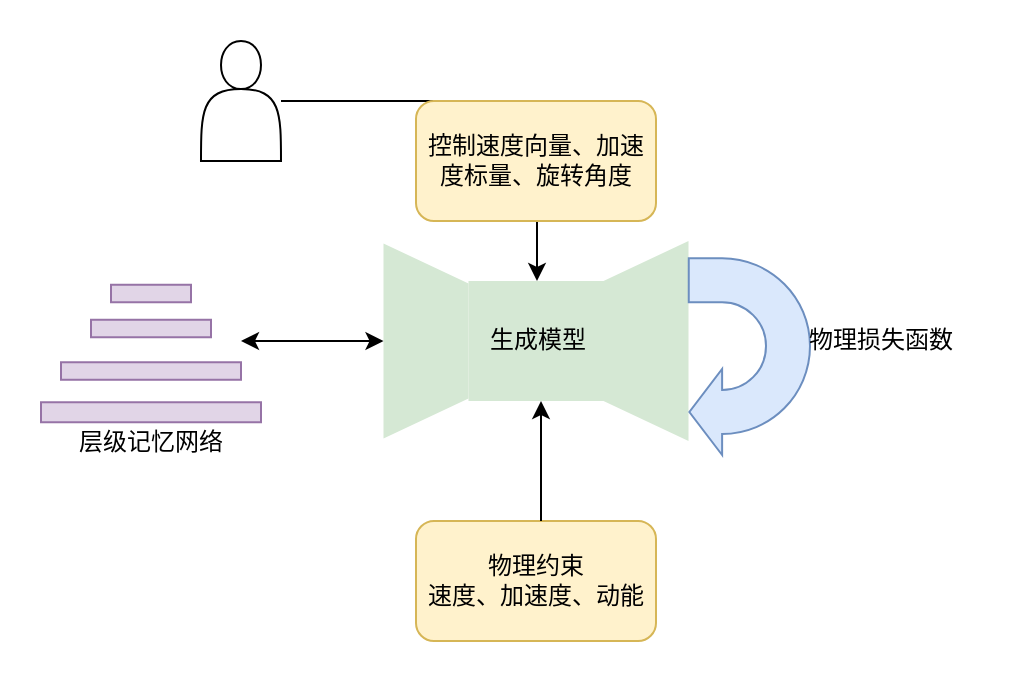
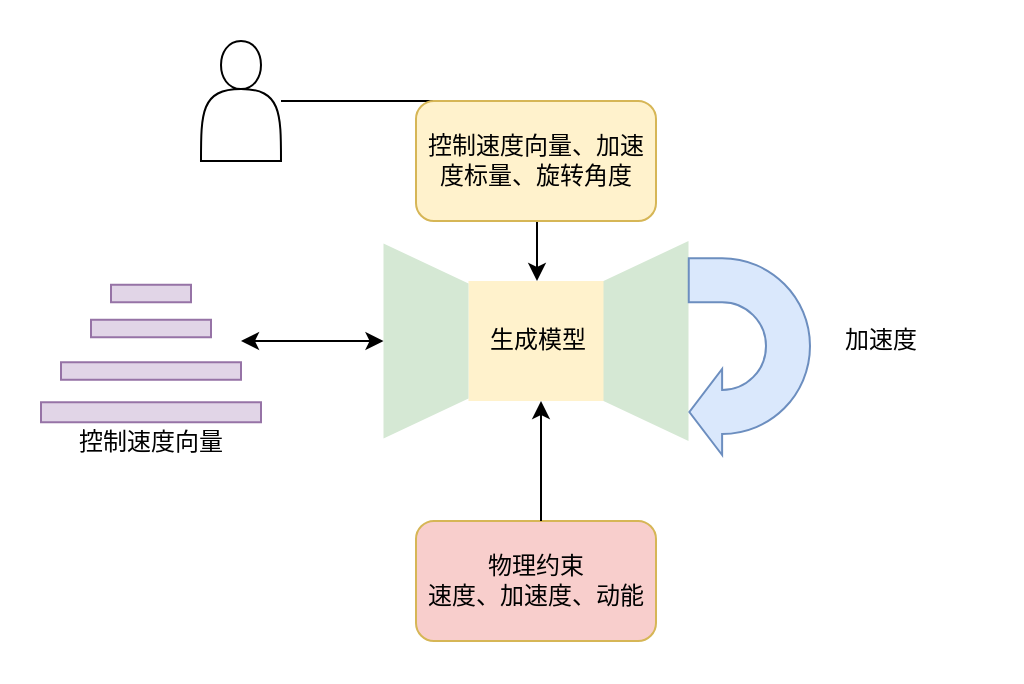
- <mxCell id="7" value="生成模型" style="rounded=0;whiteSpace=wrap;html=1;fillColor=#d5e8d4;strokeColor=none;" vertex="1" parent="6"><mxGeometry x="42.5" y="20" width="70" height="60" as="geometry" /></mxCell>
+ <mxCell id="7" value="生成模型" style="rounded=0;whiteSpace=wrap;html=1;fillColor=#fff2cc;strokeColor=none;" vertex="1" parent="6"><mxGeometry x="42.5" y="20" width="70" height="60" as="geometry" /></mxCell>
- <mxCell id="12" value="物理损失函数" style="text;html=1;align=center;verticalAlign=middle;resizable=0;points=[];autosize=1;strokeColor=none;fillColor=none;" vertex="1" parent="1"><mxGeometry x="390" y="155" width="100" height="30" as="geometry" /></mxCell>
+ <mxCell id="12" value="加速度" style="text;html=1;align=center;verticalAlign=middle;resizable=0;points=[];autosize=1;strokeColor=none;fillColor=none;" vertex="1" parent="1"><mxGeometry x="390" y="155" width="100" height="30" as="geometry" /></mxCell>
- <mxCell id="18" value="层级记忆网络" style="text;html=1;align=center;verticalAlign=middle;resizable=0;points=[];autosize=1;strokeColor=none;fillColor=none;" vertex="1" parent="1"><mxGeometry x="25" y="206.25" width="100" height="30" as="geometry" /></mxCell>
+ <mxCell id="18" value="控制速度向量" style="text;html=1;align=center;verticalAlign=middle;resizable=0;points=[];autosize=1;strokeColor=none;fillColor=none;" vertex="1" parent="1"><mxGeometry x="25" y="206.25" width="100" height="30" as="geometry" /></mxCell>
- <mxCell id="2" value="物理约束&lt;div&gt;速度、加速度、动能&lt;/div&gt;" style="rounded=1;whiteSpace=wrap;html=1;fillColor=#fff2cc;strokeColor=#d6b656;" vertex="1" parent="1"><mxGeometry x="207.5" y="260" width="120" height="60" as="geometry" /></mxCell>
+ <mxCell id="2" value="物理约束&lt;div&gt;速度、加速度、动能&lt;/div&gt;" style="rounded=1;whiteSpace=wrap;html=1;fillColor=#f8cecc;strokeColor=#d6b656;" vertex="1" parent="1"><mxGeometry x="207.5" y="260" width="120" height="60" as="geometry" /></mxCell>
